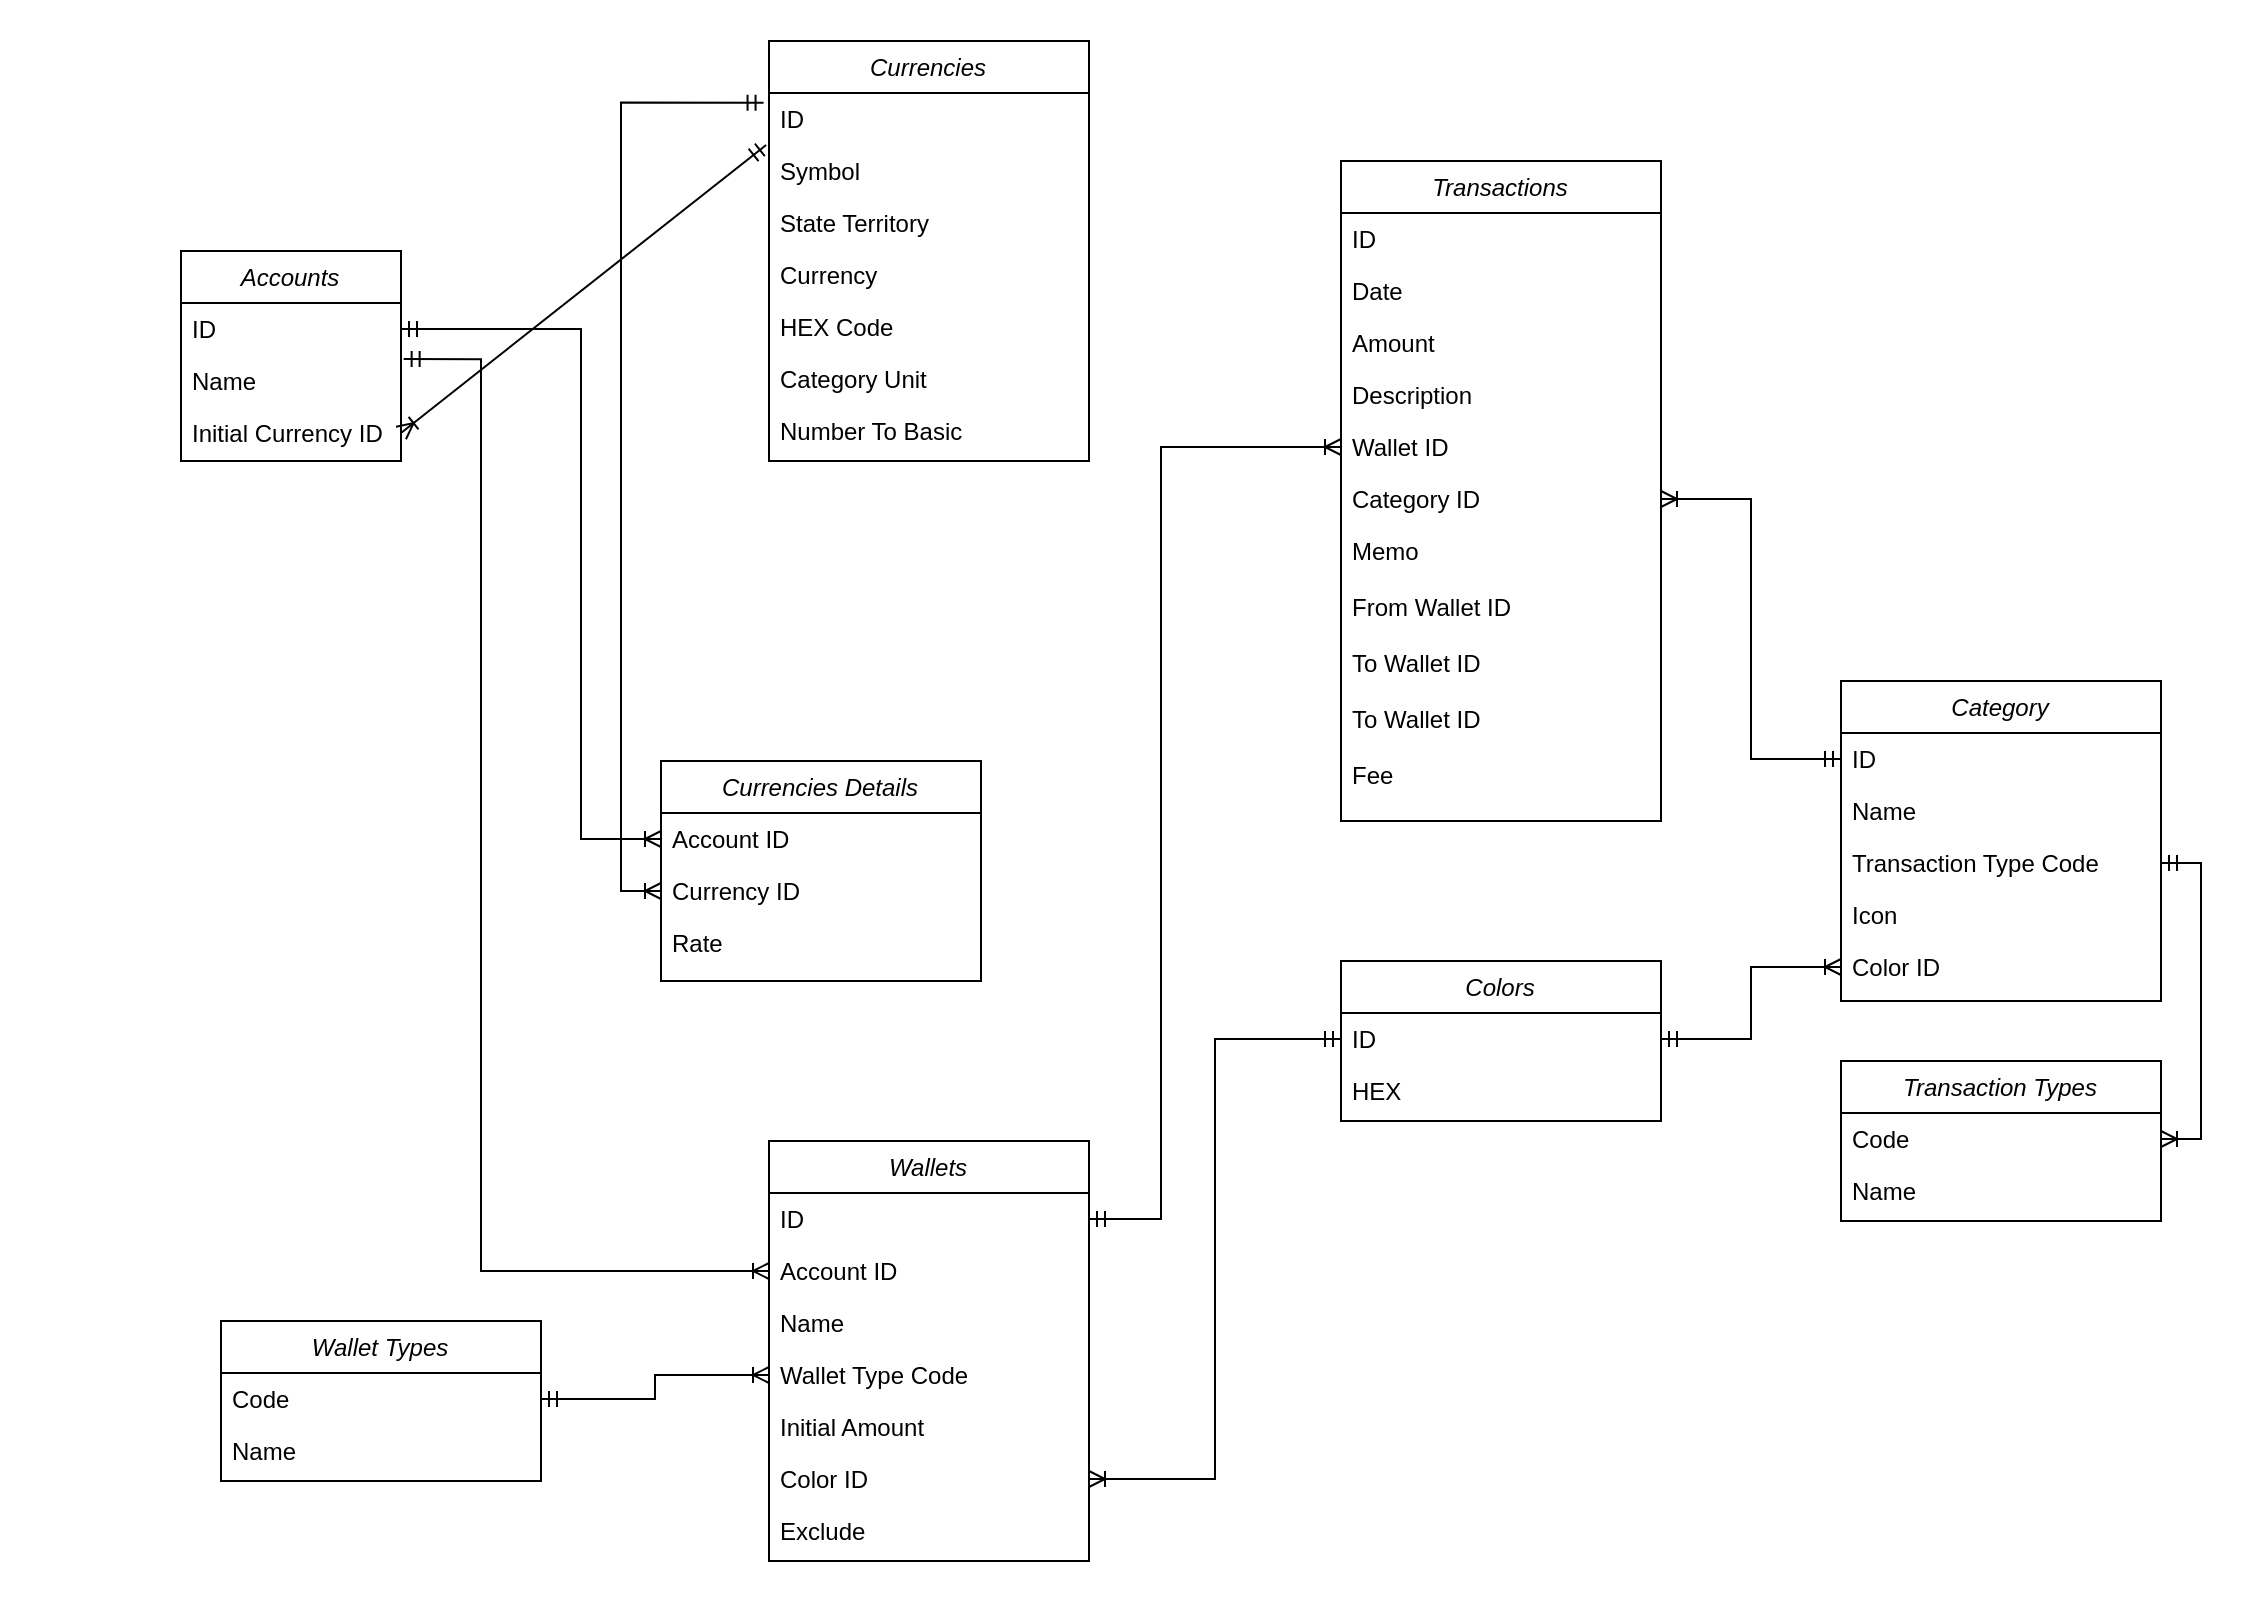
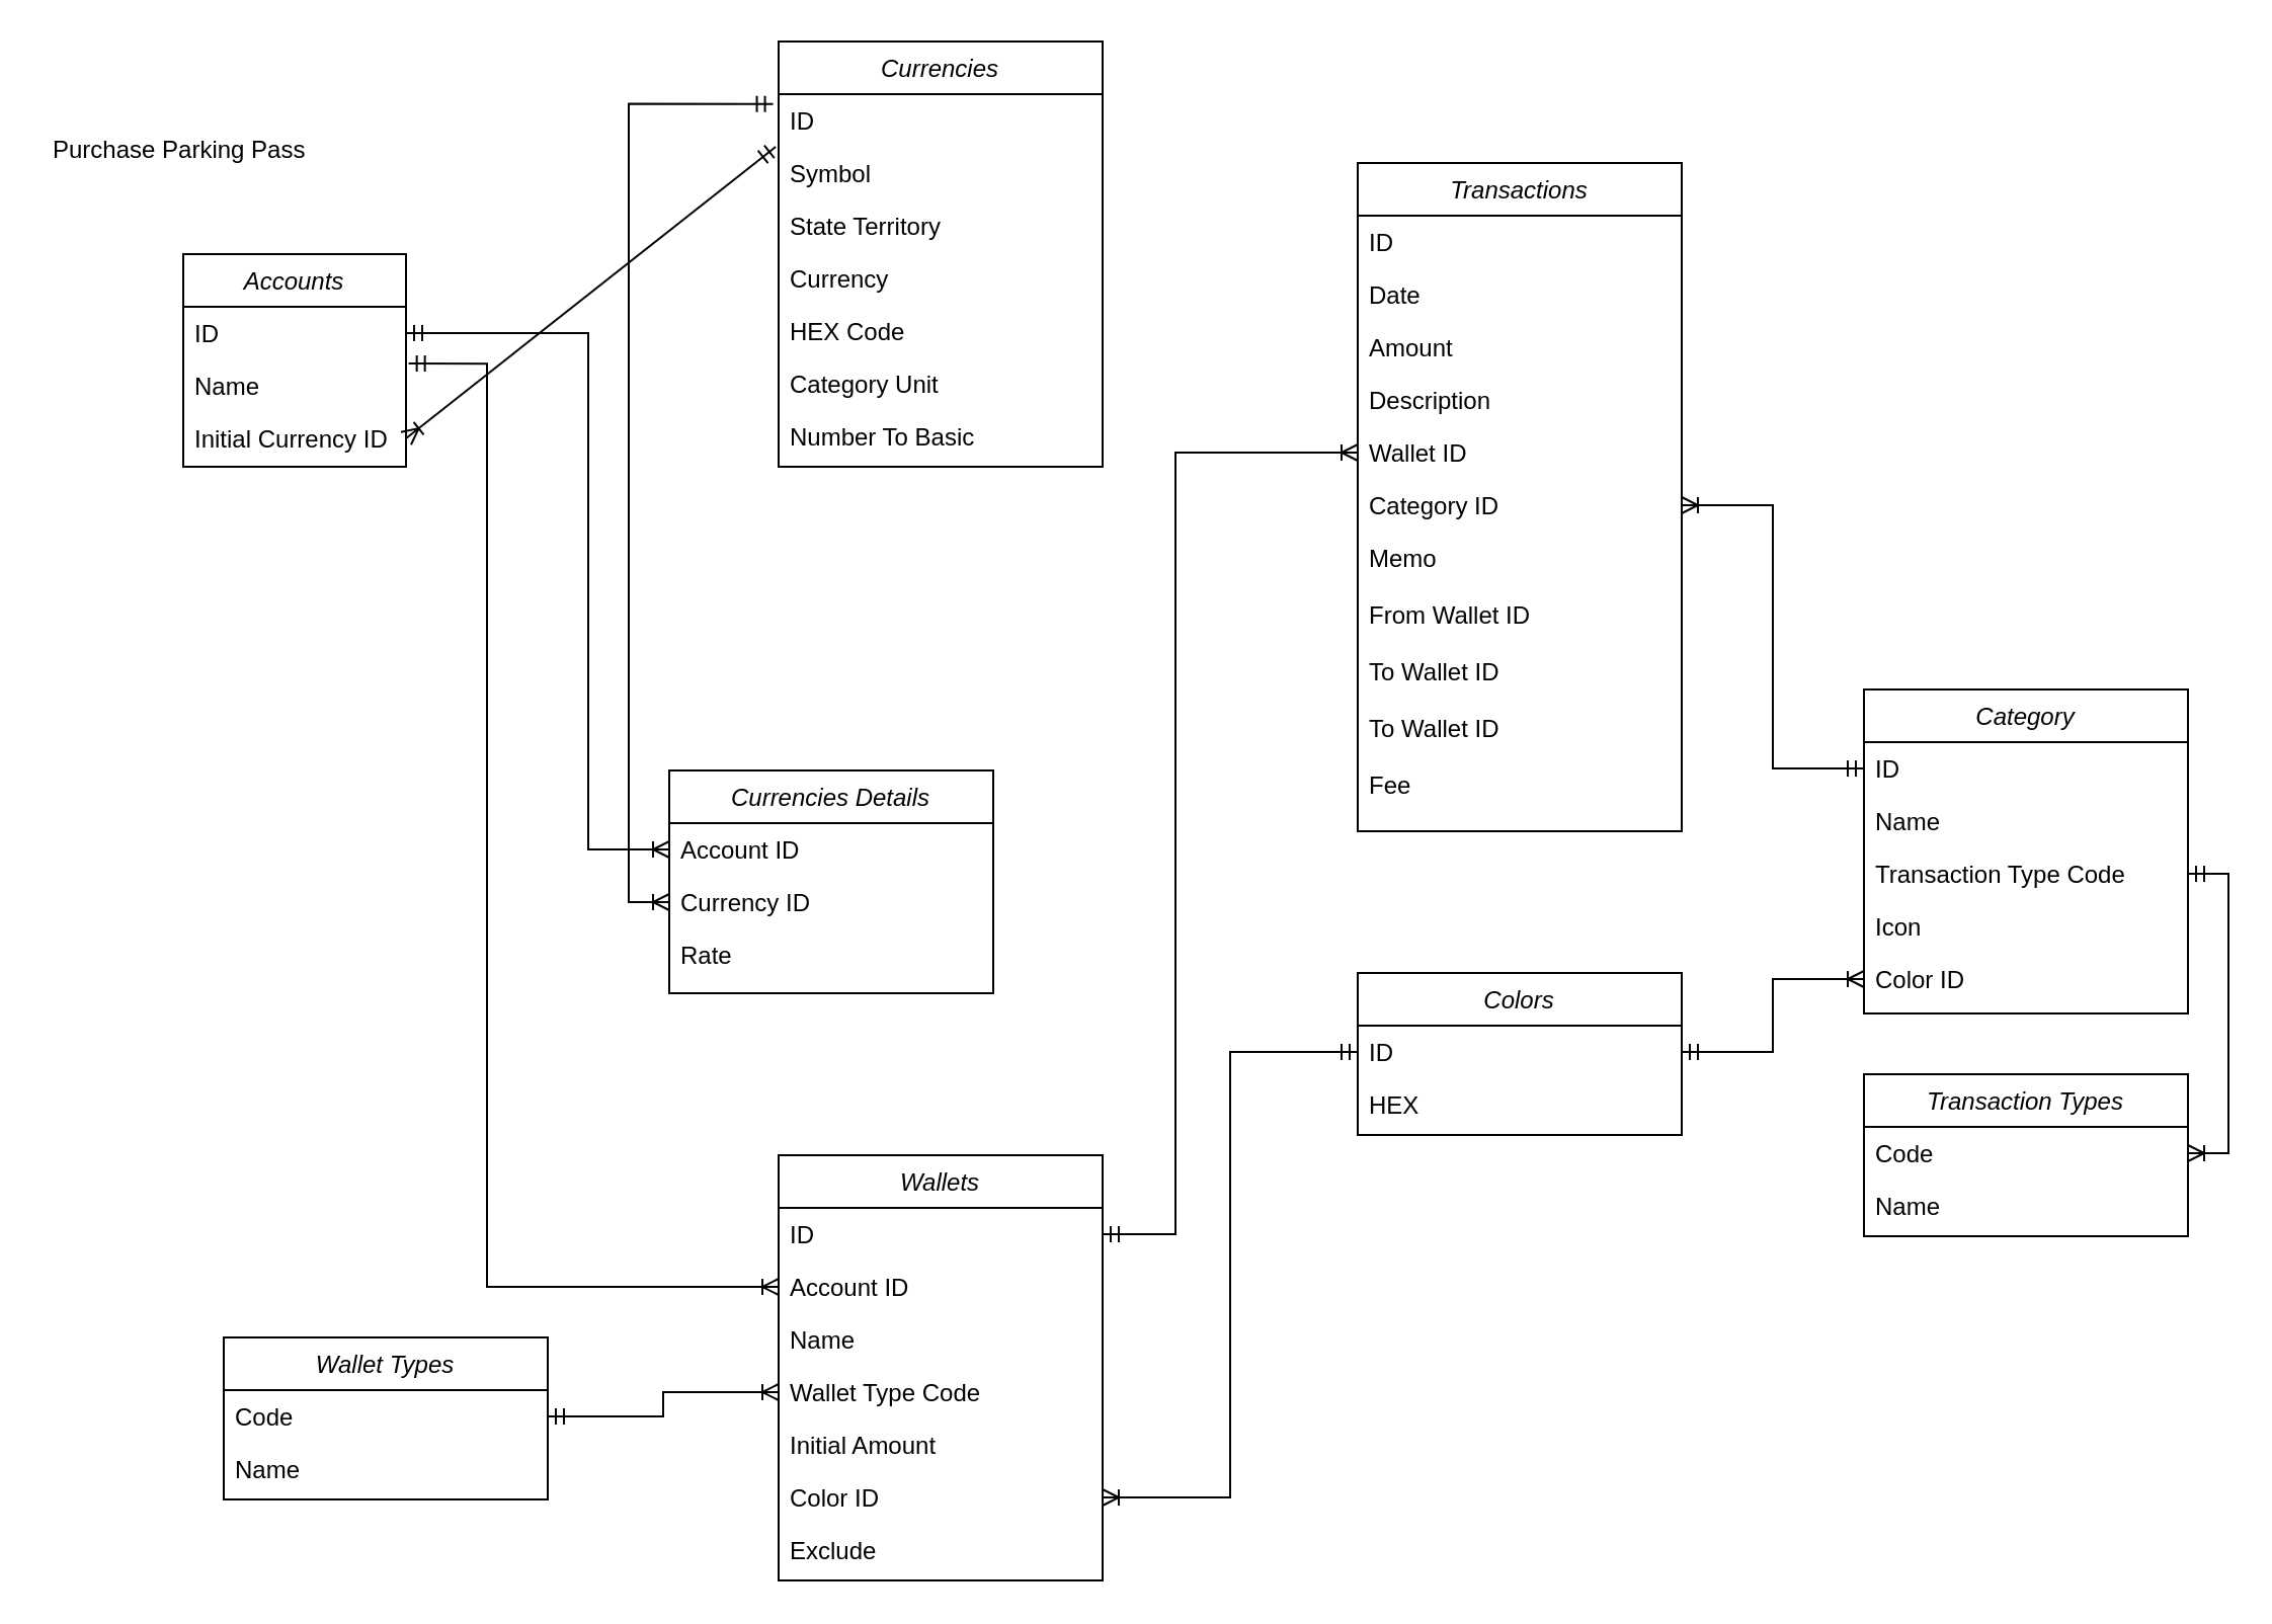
+ <mxCell id="10" value="Purchase Parking Pass" style="text;align=left;verticalAlign=top;spacingLeft=4;spacingRight=4;overflow=hidden;rotatable=0;points=[[0,0.5],[1,0.5]];portConstraint=eastwest;" vertex="1" parent="1"><mxGeometry x="20" y="60" width="160" height="40" as="geometry" /></mxCell>
